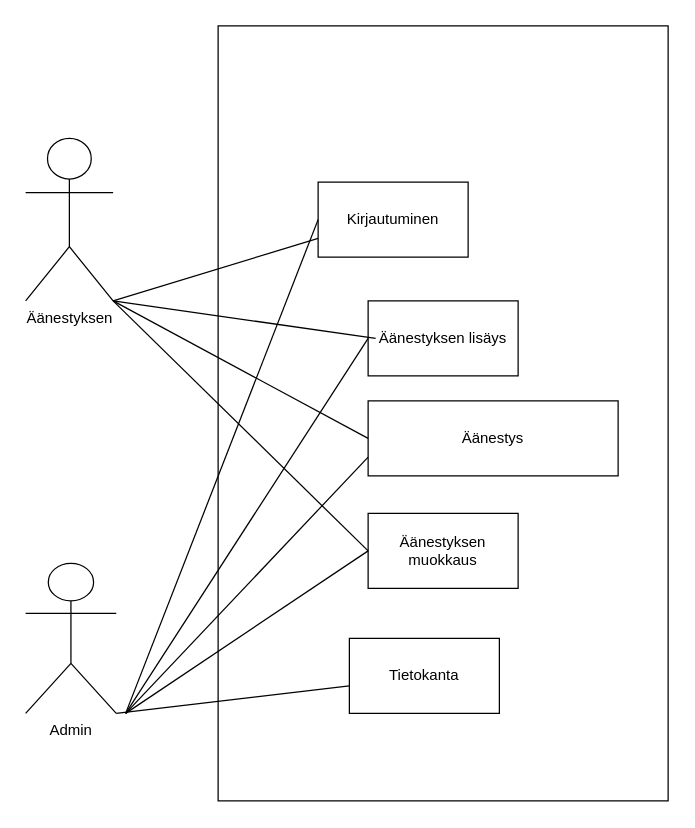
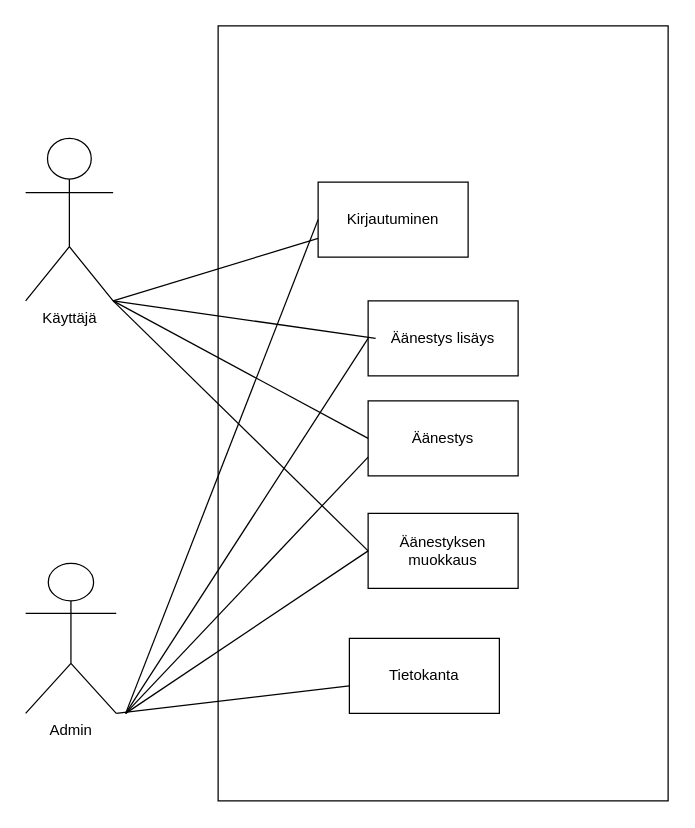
- <mxCell id="3" value="Äänestyksen" style="shape=umlActor;verticalLabelPosition=bottom;labelBackgroundColor=#ffffff;verticalAlign=top;html=1;outlineConnect=0;" vertex="1" parent="1"><mxGeometry x="20" y="110" width="70" height="130" as="geometry" /></mxCell>
+ <mxCell id="3" value="Käyttäjä" style="shape=umlActor;verticalLabelPosition=bottom;labelBackgroundColor=#ffffff;verticalAlign=top;html=1;outlineConnect=0;" vertex="1" parent="1"><mxGeometry x="20" y="110" width="70" height="130" as="geometry" /></mxCell>
- <mxCell id="6" value="Äänestyksen lisäys" style="rounded=0;whiteSpace=wrap;html=1;" vertex="1" parent="1"><mxGeometry x="294" y="240" width="120" height="60" as="geometry" /></mxCell>
+ <mxCell id="6" value="Äänestys lisäys" style="rounded=0;whiteSpace=wrap;html=1;" vertex="1" parent="1"><mxGeometry x="294" y="240" width="120" height="60" as="geometry" /></mxCell>
- <mxCell id="7" value="Äänestys" style="rounded=0;whiteSpace=wrap;html=1;" vertex="1" parent="1"><mxGeometry x="294" y="320" width="200" height="60" as="geometry" /></mxCell>
+ <mxCell id="7" value="Äänestys" style="rounded=0;whiteSpace=wrap;html=1;" vertex="1" parent="1"><mxGeometry x="294" y="320" width="120" height="60" as="geometry" /></mxCell>
